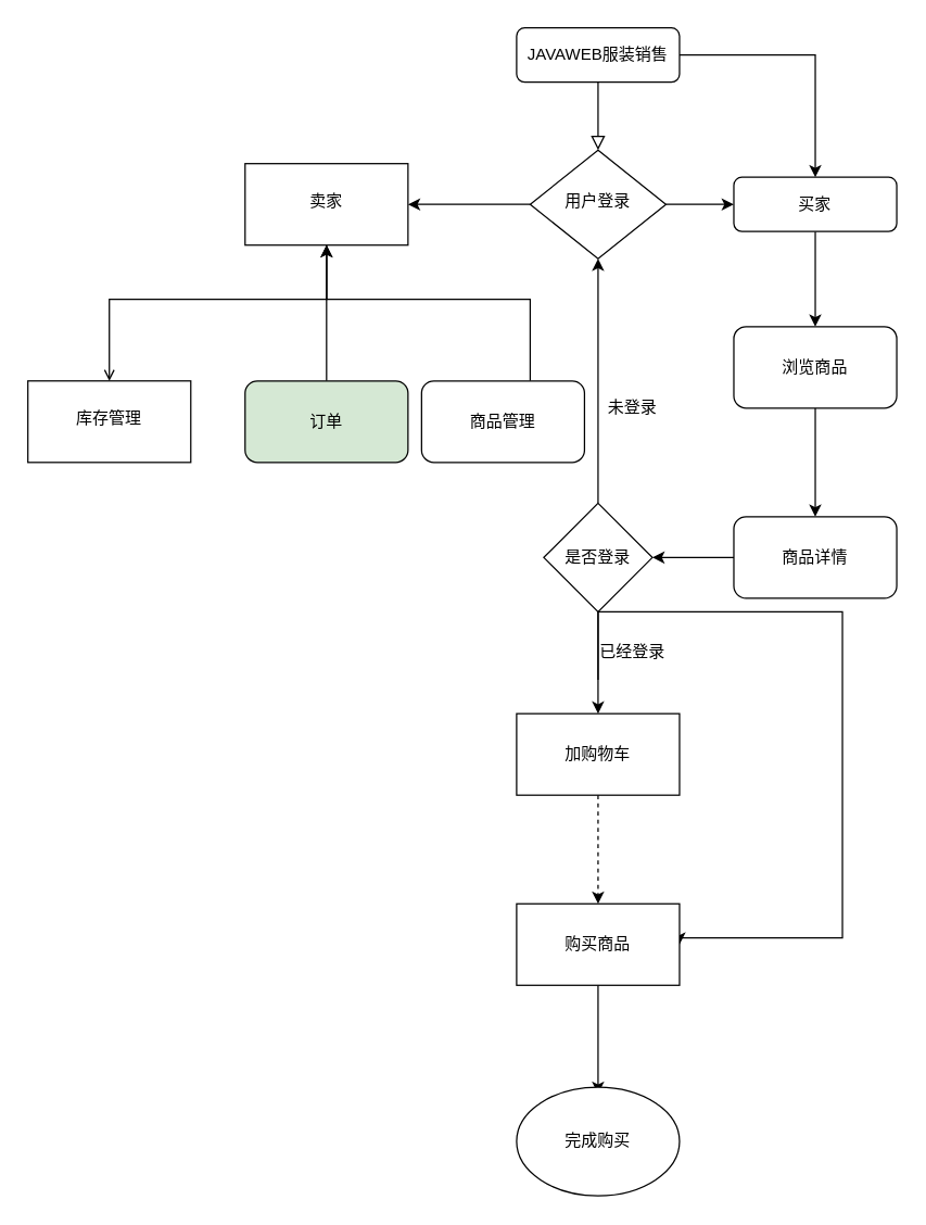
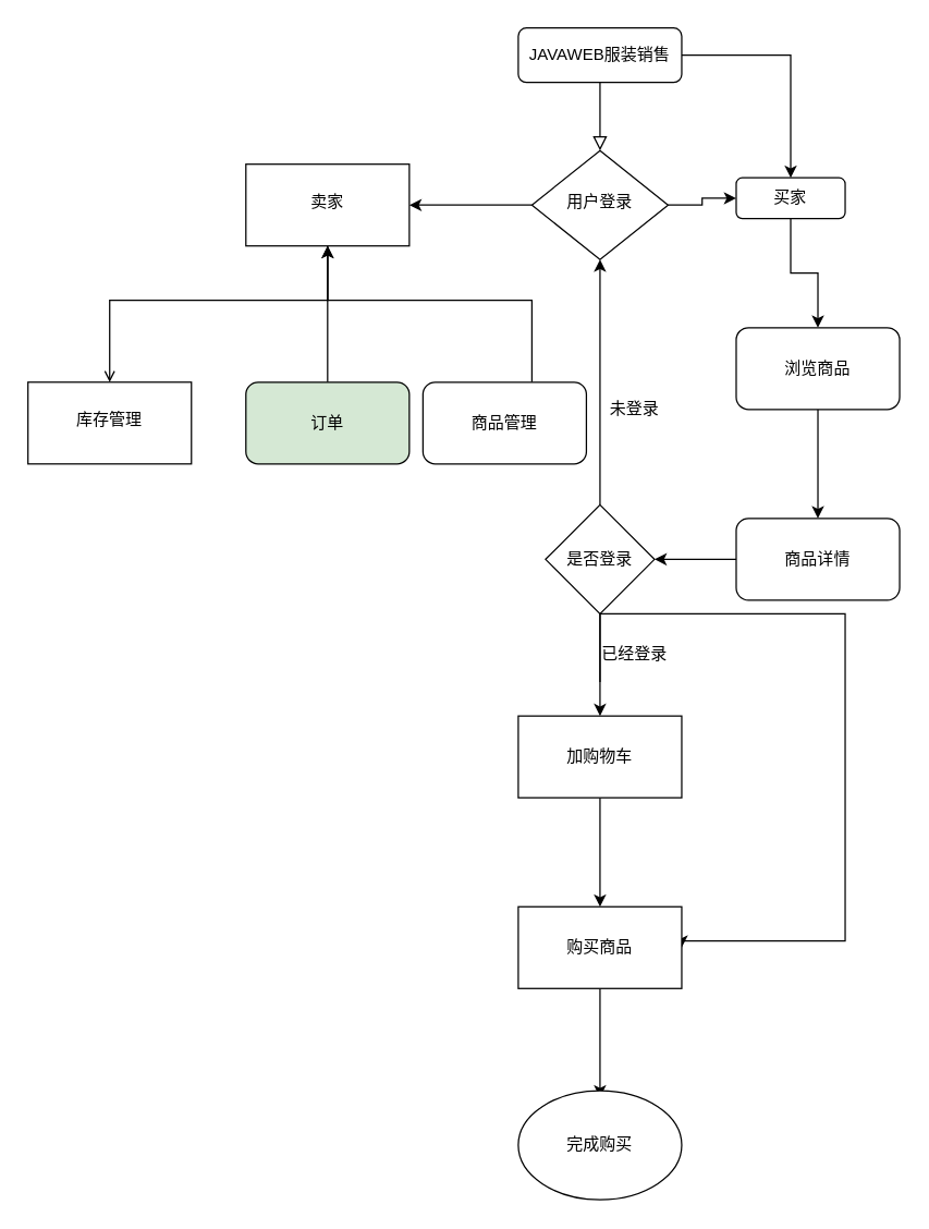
- <mxCell id="9" value="买家" style="rounded=1;whiteSpace=wrap;html=1;fontSize=12;glass=0;strokeWidth=1;shadow=0;" parent="1" vertex="1"><mxGeometry x="540" y="130" width="120" height="40" as="geometry" /></mxCell>
+ <mxCell id="9" value="买家" style="rounded=1;whiteSpace=wrap;html=1;fontSize=12;glass=0;strokeWidth=1;shadow=0;" parent="1" vertex="1"><mxGeometry x="540" y="130" width="80" height="30" as="geometry" /></mxCell>
- <mxCell id="25" value="" style="edgeStyle=orthogonalEdgeStyle;rounded=0;orthogonalLoop=1;jettySize=auto;html=1;dashed=1;" edge="1" parent="1" source="26" target="30"><mxGeometry relative="1" as="geometry" /></mxCell>
+ <mxCell id="25" value="" style="edgeStyle=orthogonalEdgeStyle;rounded=0;orthogonalLoop=1;jettySize=auto;html=1;" edge="1" parent="1" source="26" target="30"><mxGeometry relative="1" as="geometry" /></mxCell>
